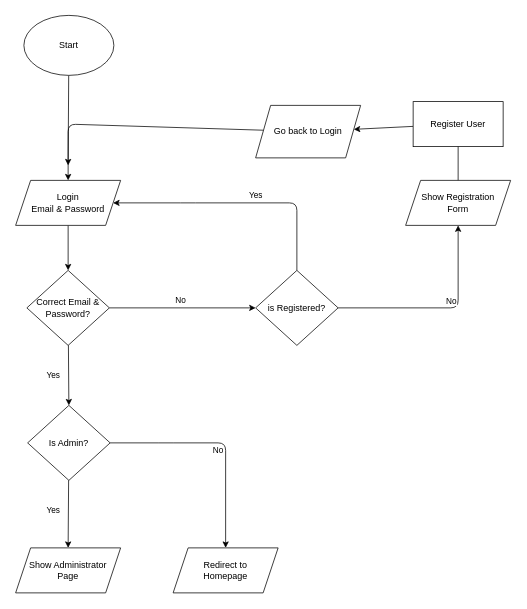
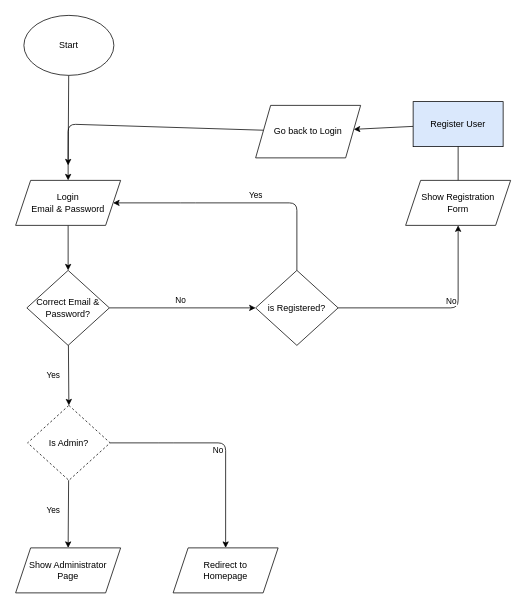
- <mxCell id="21" value="Register User" style="rounded=0;whiteSpace=wrap;html=1;" vertex="1" parent="1"><mxGeometry x="550" y="135" width="120" height="60" as="geometry" /></mxCell>
+ <mxCell id="21" value="Register User" style="rounded=0;whiteSpace=wrap;html=1;fillColor=#dae8fc;" vertex="1" parent="1"><mxGeometry x="550" y="135" width="120" height="60" as="geometry" /></mxCell>
- <mxCell id="13" value="Is Admin?" style="rhombus;whiteSpace=wrap;html=1;" vertex="1" parent="1"><mxGeometry x="36" y="540" width="110" height="100" as="geometry" /></mxCell>
+ <mxCell id="13" value="Is Admin?" style="rhombus;whiteSpace=wrap;html=1;dashed=1;" vertex="1" parent="1"><mxGeometry x="36" y="540" width="110" height="100" as="geometry" /></mxCell>
